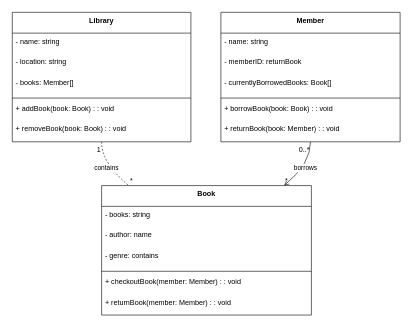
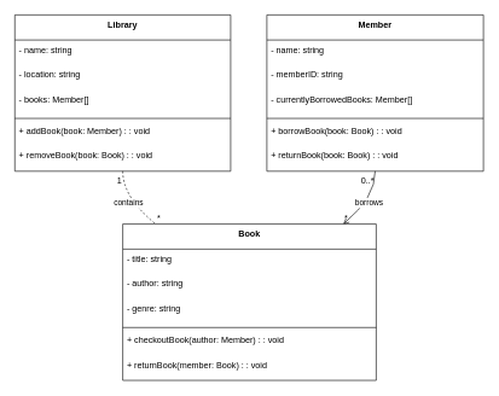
- <mxCell id="18" value="- memberID: returnBook" style="text;strokeColor=none;fillColor=none;align=left;verticalAlign=top;spacingLeft=4;spacingRight=4;overflow=hidden;rotatable=0;points=[[0,0.5],[1,0.5]];portConstraint=eastwest;" vertex="1" parent="16"><mxGeometry y="69" width="299" height="35" as="geometry" /></mxCell>
+ <mxCell id="18" value="- memberID: string" style="text;strokeColor=none;fillColor=none;align=left;verticalAlign=top;spacingLeft=4;spacingRight=4;overflow=hidden;rotatable=0;points=[[0,0.5],[1,0.5]];portConstraint=eastwest;" vertex="1" parent="16"><mxGeometry y="69" width="299" height="35" as="geometry" /></mxCell>
- <mxCell id="19" value="- currentlyBorrowedBooks: Book[]" style="text;strokeColor=none;fillColor=none;align=left;verticalAlign=top;spacingLeft=4;spacingRight=4;overflow=hidden;rotatable=0;points=[[0,0.5],[1,0.5]];portConstraint=eastwest;" vertex="1" parent="16"><mxGeometry y="104" width="299" height="35" as="geometry" /></mxCell>
+ <mxCell id="19" value="- currentlyBorrowedBooks: Member[]" style="text;strokeColor=none;fillColor=none;align=left;verticalAlign=top;spacingLeft=4;spacingRight=4;overflow=hidden;rotatable=0;points=[[0,0.5],[1,0.5]];portConstraint=eastwest;" vertex="1" parent="16"><mxGeometry y="104" width="299" height="35" as="geometry" /></mxCell>
- <mxCell id="7" value="+ addBook(book: Book) : : void" style="text;strokeColor=none;fillColor=none;align=left;verticalAlign=top;spacingLeft=4;spacingRight=4;overflow=hidden;rotatable=0;points=[[0,0.5],[1,0.5]];portConstraint=eastwest;" vertex="1" parent="2"><mxGeometry y="147" width="298" height="35" as="geometry" /></mxCell>
+ <mxCell id="7" value="+ addBook(book: Member) : : void" style="text;strokeColor=none;fillColor=none;align=left;verticalAlign=top;spacingLeft=4;spacingRight=4;overflow=hidden;rotatable=0;points=[[0,0.5],[1,0.5]];portConstraint=eastwest;" vertex="1" parent="2"><mxGeometry y="147" width="298" height="35" as="geometry" /></mxCell>
- <mxCell id="22" value="+ returnBook(book: Member) : : void" style="text;strokeColor=none;fillColor=none;align=left;verticalAlign=top;spacingLeft=4;spacingRight=4;overflow=hidden;rotatable=0;points=[[0,0.5],[1,0.5]];portConstraint=eastwest;" vertex="1" parent="16"><mxGeometry y="181" width="299" height="35" as="geometry" /></mxCell>
+ <mxCell id="22" value="+ returnBook(book: Book) : : void" style="text;strokeColor=none;fillColor=none;align=left;verticalAlign=top;spacingLeft=4;spacingRight=4;overflow=hidden;rotatable=0;points=[[0,0.5],[1,0.5]];portConstraint=eastwest;" vertex="1" parent="16"><mxGeometry y="181" width="299" height="35" as="geometry" /></mxCell>
- <mxCell id="10" value="- books: string" style="text;strokeColor=none;fillColor=none;align=left;verticalAlign=top;spacingLeft=4;spacingRight=4;overflow=hidden;rotatable=0;points=[[0,0.5],[1,0.5]];portConstraint=eastwest;" vertex="1" parent="9"><mxGeometry y="35" width="350" height="35" as="geometry" /></mxCell>
+ <mxCell id="10" value="- title: string" style="text;strokeColor=none;fillColor=none;align=left;verticalAlign=top;spacingLeft=4;spacingRight=4;overflow=hidden;rotatable=0;points=[[0,0.5],[1,0.5]];portConstraint=eastwest;" vertex="1" parent="9"><mxGeometry y="35" width="350" height="35" as="geometry" /></mxCell>
- <mxCell id="11" value="- author: name" style="text;strokeColor=none;fillColor=none;align=left;verticalAlign=top;spacingLeft=4;spacingRight=4;overflow=hidden;rotatable=0;points=[[0,0.5],[1,0.5]];portConstraint=eastwest;" vertex="1" parent="9"><mxGeometry y="69" width="350" height="35" as="geometry" /></mxCell>
+ <mxCell id="11" value="- author: string" style="text;strokeColor=none;fillColor=none;align=left;verticalAlign=top;spacingLeft=4;spacingRight=4;overflow=hidden;rotatable=0;points=[[0,0.5],[1,0.5]];portConstraint=eastwest;" vertex="1" parent="9"><mxGeometry y="69" width="350" height="35" as="geometry" /></mxCell>
- <mxCell id="12" value="- genre: contains" style="text;strokeColor=none;fillColor=none;align=left;verticalAlign=top;spacingLeft=4;spacingRight=4;overflow=hidden;rotatable=0;points=[[0,0.5],[1,0.5]];portConstraint=eastwest;" vertex="1" parent="9"><mxGeometry y="104" width="350" height="35" as="geometry" /></mxCell>
+ <mxCell id="12" value="- genre: string" style="text;strokeColor=none;fillColor=none;align=left;verticalAlign=top;spacingLeft=4;spacingRight=4;overflow=hidden;rotatable=0;points=[[0,0.5],[1,0.5]];portConstraint=eastwest;" vertex="1" parent="9"><mxGeometry y="104" width="350" height="35" as="geometry" /></mxCell>
- <mxCell id="14" value="+ checkoutBook(member: Member) : : void" style="text;strokeColor=none;fillColor=none;align=left;verticalAlign=top;spacingLeft=4;spacingRight=4;overflow=hidden;rotatable=0;points=[[0,0.5],[1,0.5]];portConstraint=eastwest;" vertex="1" parent="9"><mxGeometry y="147" width="350" height="35" as="geometry" /></mxCell>
+ <mxCell id="14" value="+ checkoutBook(author: Member) : : void" style="text;strokeColor=none;fillColor=none;align=left;verticalAlign=top;spacingLeft=4;spacingRight=4;overflow=hidden;rotatable=0;points=[[0,0.5],[1,0.5]];portConstraint=eastwest;" vertex="1" parent="9"><mxGeometry y="147" width="350" height="35" as="geometry" /></mxCell>
- <mxCell id="15" value="+ returnBook(member: Member) : : void" style="text;strokeColor=none;fillColor=none;align=left;verticalAlign=top;spacingLeft=4;spacingRight=4;overflow=hidden;rotatable=0;points=[[0,0.5],[1,0.5]];portConstraint=eastwest;" vertex="1" parent="9"><mxGeometry y="181" width="350" height="35" as="geometry" /></mxCell>
+ <mxCell id="15" value="+ returnBook(member: Book) : : void" style="text;strokeColor=none;fillColor=none;align=left;verticalAlign=top;spacingLeft=4;spacingRight=4;overflow=hidden;rotatable=0;points=[[0,0.5],[1,0.5]];portConstraint=eastwest;" vertex="1" parent="9"><mxGeometry y="181" width="350" height="35" as="geometry" /></mxCell>
